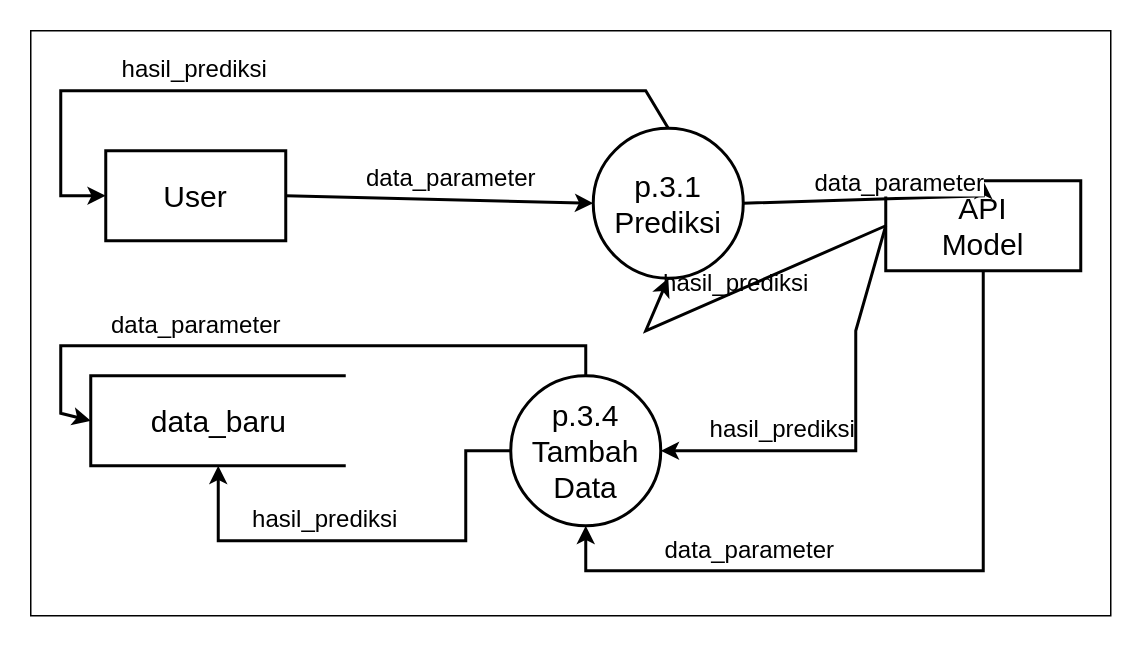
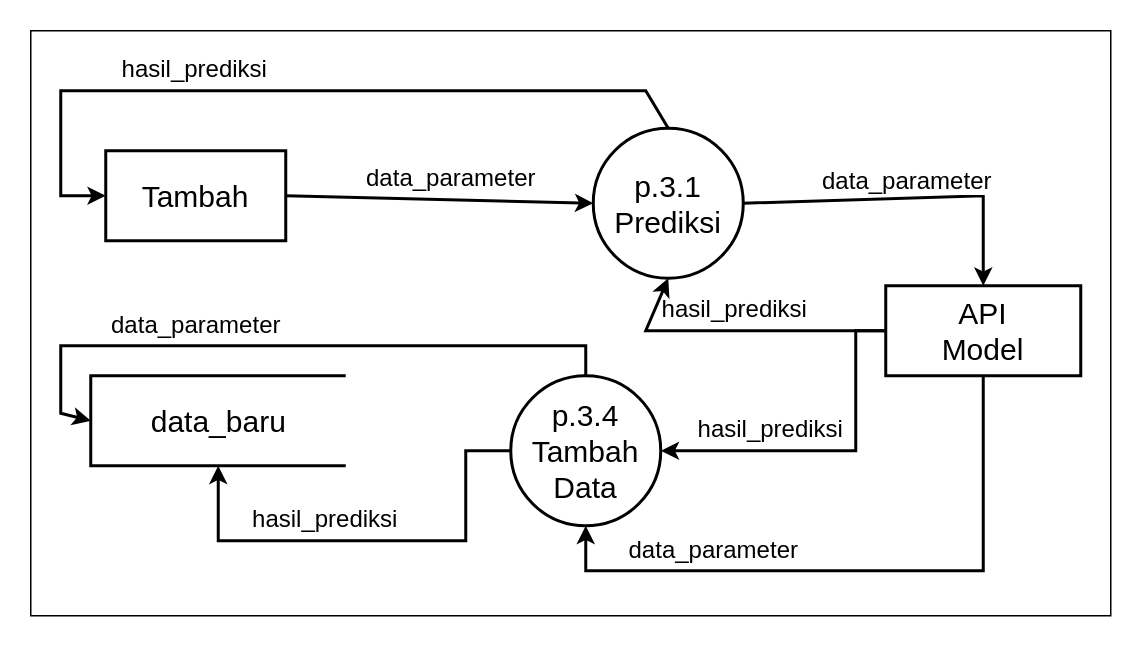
- <mxCell id="8" value="&lt;font style=&quot;font-size: 20px&quot;&gt;User&lt;/font&gt;" style="rounded=0;whiteSpace=wrap;html=1;strokeWidth=2;" vertex="1" parent="2"><mxGeometry x="50" y="80" width="120" height="60" as="geometry" /></mxCell>
+ <mxCell id="8" value="&lt;font style=&quot;font-size: 20px&quot;&gt;Tambah&lt;/font&gt;" style="rounded=0;whiteSpace=wrap;html=1;strokeWidth=2;" vertex="1" parent="2"><mxGeometry x="50" y="80" width="120" height="60" as="geometry" /></mxCell>
- <mxCell id="4" value="&lt;font style=&quot;font-size: 20px&quot;&gt;API&lt;br&gt;Model&lt;/font&gt;" style="rounded=0;whiteSpace=wrap;html=1;strokeWidth=2;" vertex="1" parent="2"><mxGeometry x="570" y="100" width="130" height="60" as="geometry" /></mxCell>
+ <mxCell id="4" value="&lt;font style=&quot;font-size: 20px&quot;&gt;API&lt;br&gt;Model&lt;/font&gt;" style="rounded=0;whiteSpace=wrap;html=1;strokeWidth=2;" vertex="1" parent="2"><mxGeometry x="570" y="170" width="130" height="60" as="geometry" /></mxCell>
